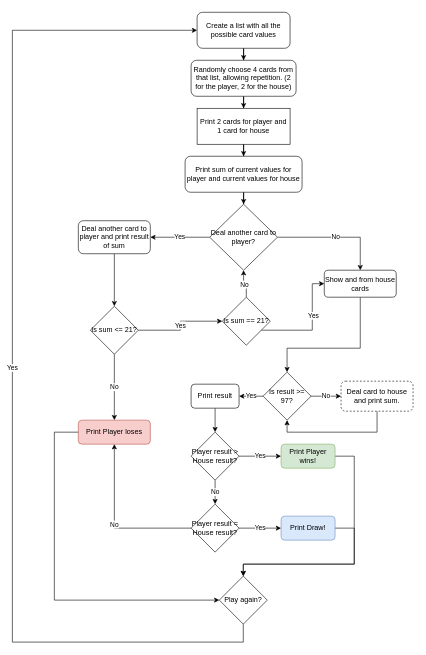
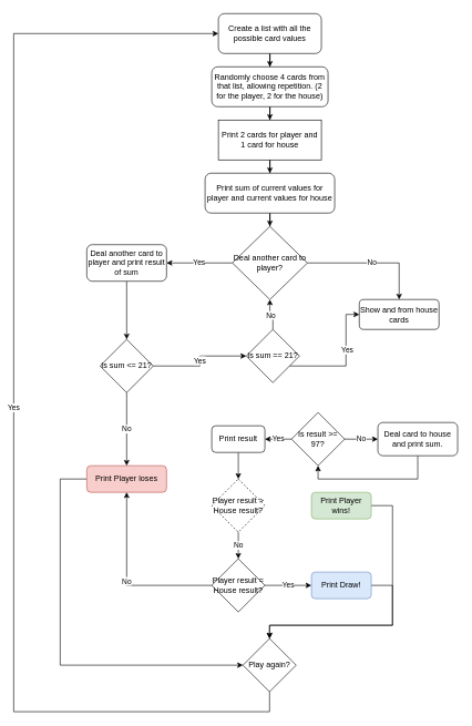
- <mxCell id="20" style="edgeStyle=orthogonalEdgeStyle;rounded=0;orthogonalLoop=1;jettySize=auto;html=1;entryX=0.5;entryY=0;entryDx=0;entryDy=0;" edge="1" parent="1" source="21" target="24"><mxGeometry relative="1" as="geometry"><Array as="points"><mxPoint x="600" y="580" /><mxPoint x="478" y="580" /></Array></mxGeometry></mxCell>
- <mxCell id="26" value="Deal card to house and print sum." style="rounded=1;whiteSpace=wrap;html=1;dashed=1;" vertex="1" parent="1"><mxGeometry x="568" y="635" width="120" height="50" as="geometry" /></mxCell>
+ <mxCell id="26" value="Deal card to house and print sum." style="rounded=1;whiteSpace=wrap;html=1;" vertex="1" parent="1"><mxGeometry x="568" y="635" width="120" height="50" as="geometry" /></mxCell>
- <mxCell id="31" value="Player result &amp;gt; House result?" style="rhombus;whiteSpace=wrap;html=1;" vertex="1" parent="1"><mxGeometry x="318" y="720" width="80" height="80" as="geometry" /></mxCell>
+ <mxCell id="31" value="Player result &amp;gt; House result?" style="rhombus;whiteSpace=wrap;html=1;dashed=1;" vertex="1" parent="1"><mxGeometry x="318" y="720" width="80" height="80" as="geometry" /></mxCell>
- <mxCell id="29" value="Yes" style="edgeStyle=orthogonalEdgeStyle;rounded=0;orthogonalLoop=1;jettySize=auto;html=1;" edge="1" parent="1" source="31" target="33"><mxGeometry relative="1" as="geometry"><mxPoint x="468" y="760" as="targetPoint" /></mxGeometry></mxCell>
